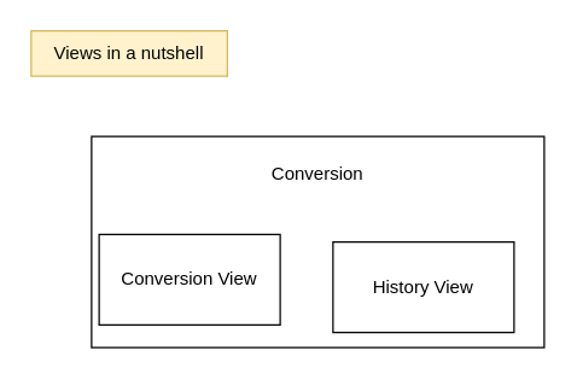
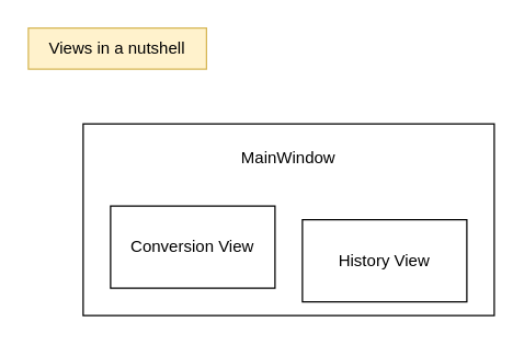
- <mxCell id="5" value="Conversion" style="text;html=1;strokeColor=none;fillColor=none;align=center;verticalAlign=middle;whiteSpace=wrap;rounded=0;" parent="1" vertex="1"><mxGeometry x="165" y="100" width="90" height="30" as="geometry" /></mxCell>
+ <mxCell id="5" value="MainWindow" style="text;html=1;strokeColor=none;fillColor=none;align=center;verticalAlign=middle;whiteSpace=wrap;rounded=0;" parent="1" vertex="1"><mxGeometry x="165" y="100" width="90" height="30" as="geometry" /></mxCell>
- <mxCell id="3" value="Conversion View" style="rounded=0;whiteSpace=wrap;html=1;" parent="1" vertex="1"><mxGeometry x="65" y="155" width="120" height="60" as="geometry" /></mxCell>
+ <mxCell id="3" value="Conversion View" style="rounded=0;whiteSpace=wrap;html=1;" parent="1" vertex="1"><mxGeometry x="80" y="150" width="120" height="60" as="geometry" /></mxCell>
